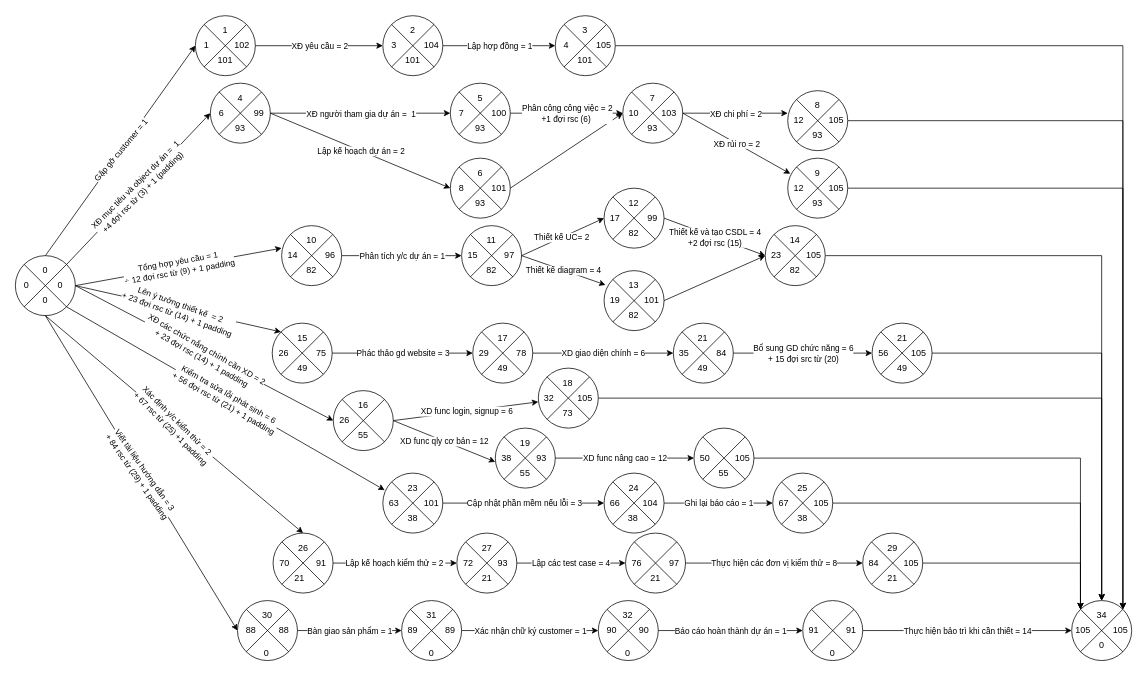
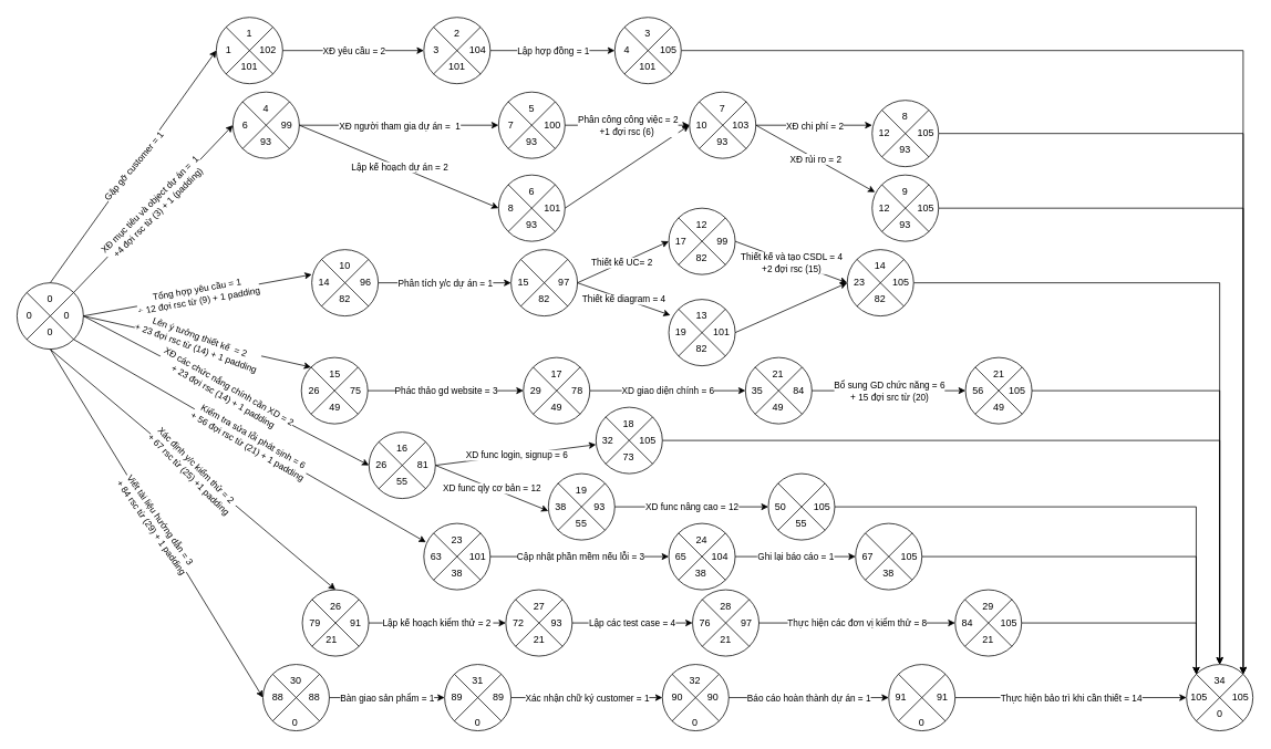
- <mxCell id="64" value="11" style="text;html=1;strokeColor=none;fillColor=none;align=center;verticalAlign=middle;whiteSpace=wrap;rounded=0;" parent="1" vertex="1"><mxGeometry x="635.1" y="310" width="40" height="20" as="geometry" /></mxCell>
+ <mxCell id="223" value="81" style="text;html=1;strokeColor=none;fillColor=none;align=center;verticalAlign=middle;whiteSpace=wrap;rounded=0;" parent="1" vertex="1"><mxGeometry x="494" y="550" width="30" height="20" as="geometry" /></mxCell>
- <mxCell id="97" value="25" style="text;html=1;strokeColor=none;fillColor=none;align=center;verticalAlign=middle;whiteSpace=wrap;rounded=0;" parent="1" vertex="1"><mxGeometry x="1050.05" y="640" width="40" height="20" as="geometry" /></mxCell>
- <mxCell id="92" value="66" style="text;html=1;strokeColor=none;fillColor=none;align=center;verticalAlign=middle;whiteSpace=wrap;rounded=0;" parent="1" vertex="1"><mxGeometry x="805.1" y="660" width="30" height="20" as="geometry" /></mxCell>
+ <mxCell id="92" value="65" style="text;html=1;strokeColor=none;fillColor=none;align=center;verticalAlign=middle;whiteSpace=wrap;rounded=0;" parent="1" vertex="1"><mxGeometry x="805.1" y="660" width="30" height="20" as="geometry" /></mxCell>
+ <mxCell id="112" value="28" style="text;html=1;strokeColor=none;fillColor=none;align=center;verticalAlign=middle;whiteSpace=wrap;rounded=0;" parent="1" vertex="1"><mxGeometry x="853.73" y="720" width="40" height="20" as="geometry" /></mxCell>
- <mxCell id="105" value="70" style="text;html=1;strokeColor=none;fillColor=none;align=center;verticalAlign=middle;whiteSpace=wrap;rounded=0;" parent="1" vertex="1"><mxGeometry x="363.68" y="740" width="30" height="20" as="geometry" /></mxCell>
+ <mxCell id="105" value="79" style="text;html=1;strokeColor=none;fillColor=none;align=center;verticalAlign=middle;whiteSpace=wrap;rounded=0;" parent="1" vertex="1"><mxGeometry x="363.68" y="740" width="30" height="20" as="geometry" /></mxCell>
